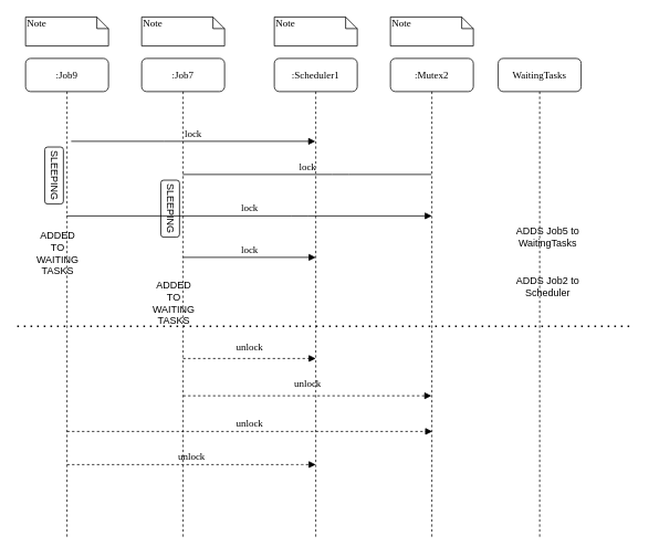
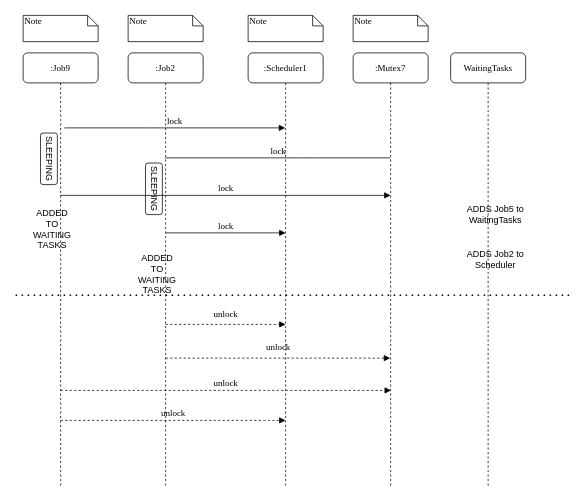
- <mxCell id="2" value=":Job7" style="shape=umlLifeline;perimeter=lifelinePerimeter;whiteSpace=wrap;html=1;container=1;collapsible=0;recursiveResize=0;outlineConnect=0;rounded=1;shadow=0;comic=0;labelBackgroundColor=none;strokeWidth=1;fontFamily=Verdana;fontSize=12;align=center;" parent="1" vertex="1"><mxGeometry x="170" y="70" width="100" height="580" as="geometry" /></mxCell>
+ <mxCell id="2" value=":Job2" style="shape=umlLifeline;perimeter=lifelinePerimeter;whiteSpace=wrap;html=1;container=1;collapsible=0;recursiveResize=0;outlineConnect=0;rounded=1;shadow=0;comic=0;labelBackgroundColor=none;strokeWidth=1;fontFamily=Verdana;fontSize=12;align=center;" parent="1" vertex="1"><mxGeometry x="170" y="70" width="100" height="580" as="geometry" /></mxCell>
- <mxCell id="8" value=":Mutex2" style="shape=umlLifeline;perimeter=lifelinePerimeter;whiteSpace=wrap;html=1;container=1;collapsible=0;recursiveResize=0;outlineConnect=0;rounded=1;shadow=0;comic=0;labelBackgroundColor=none;strokeWidth=1;fontFamily=Verdana;fontSize=12;align=center;" parent="1" vertex="1"><mxGeometry x="470" y="70" width="100" height="580" as="geometry" /></mxCell>
+ <mxCell id="8" value=":Mutex7" style="shape=umlLifeline;perimeter=lifelinePerimeter;whiteSpace=wrap;html=1;container=1;collapsible=0;recursiveResize=0;outlineConnect=0;rounded=1;shadow=0;comic=0;labelBackgroundColor=none;strokeWidth=1;fontFamily=Verdana;fontSize=12;align=center;" parent="1" vertex="1"><mxGeometry x="470" y="70" width="100" height="580" as="geometry" /></mxCell>
